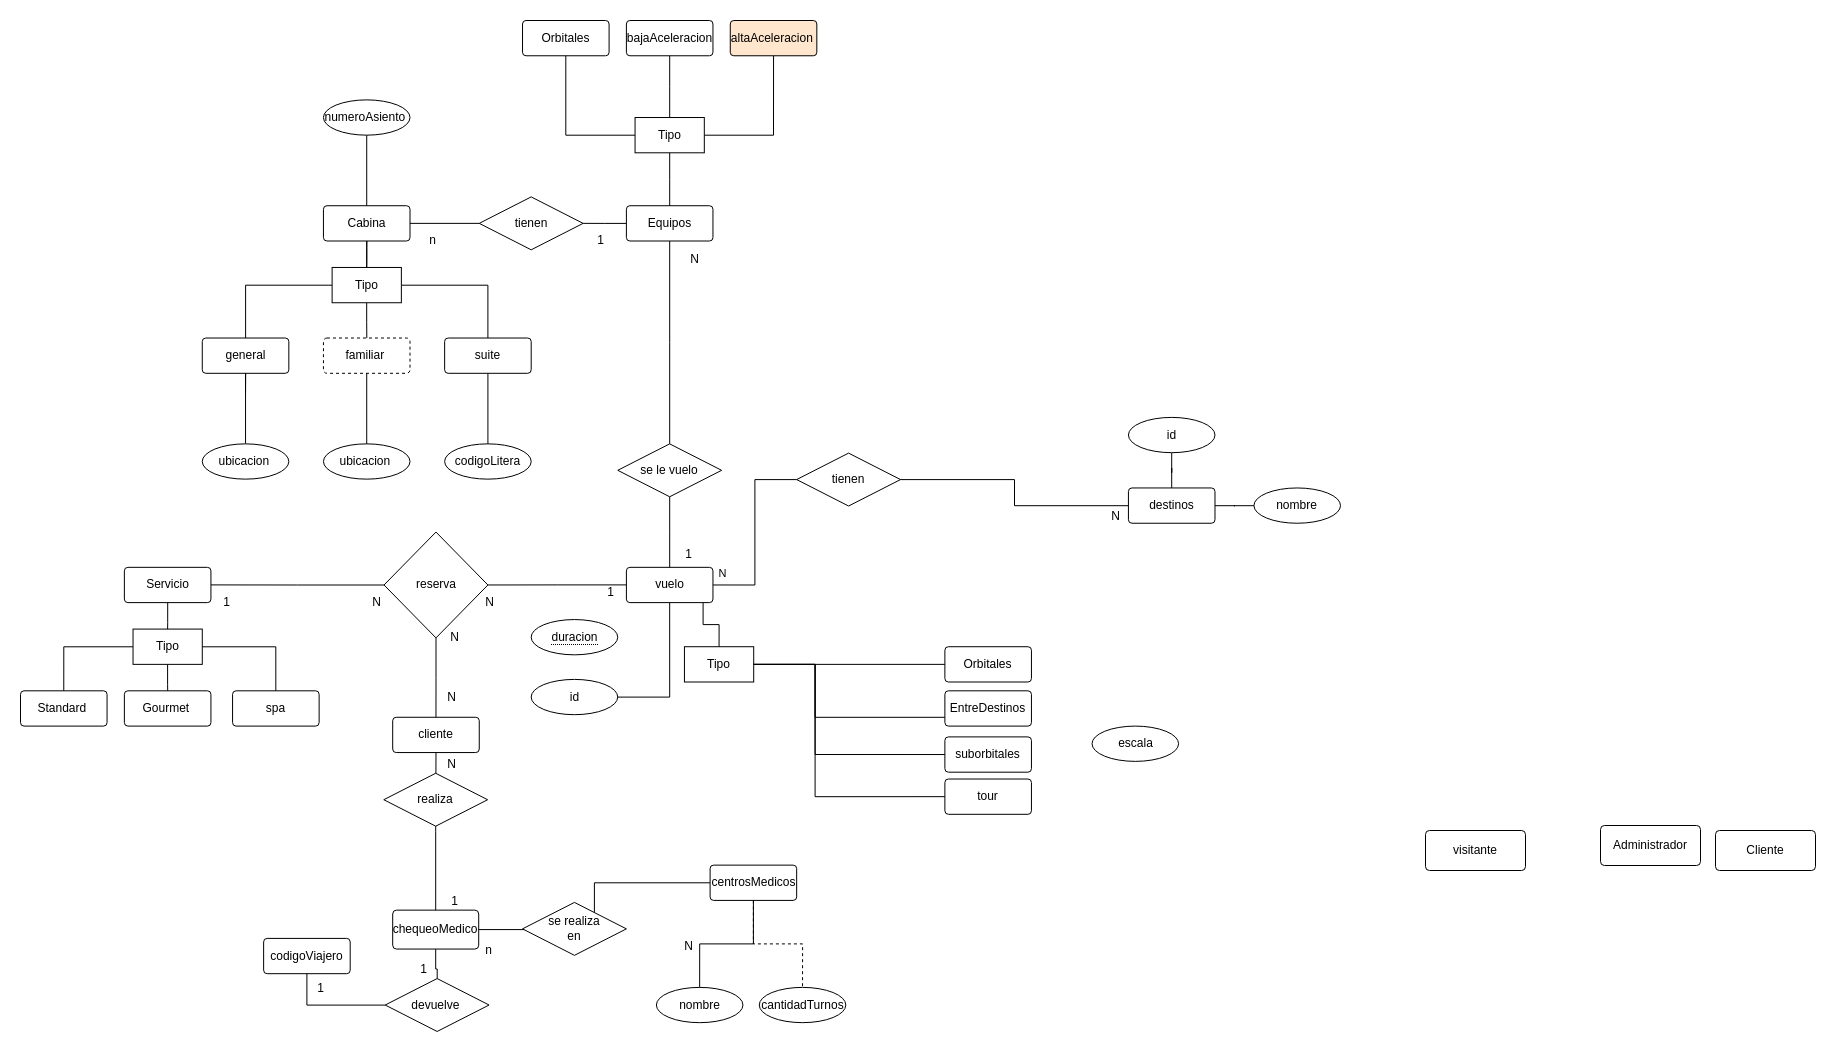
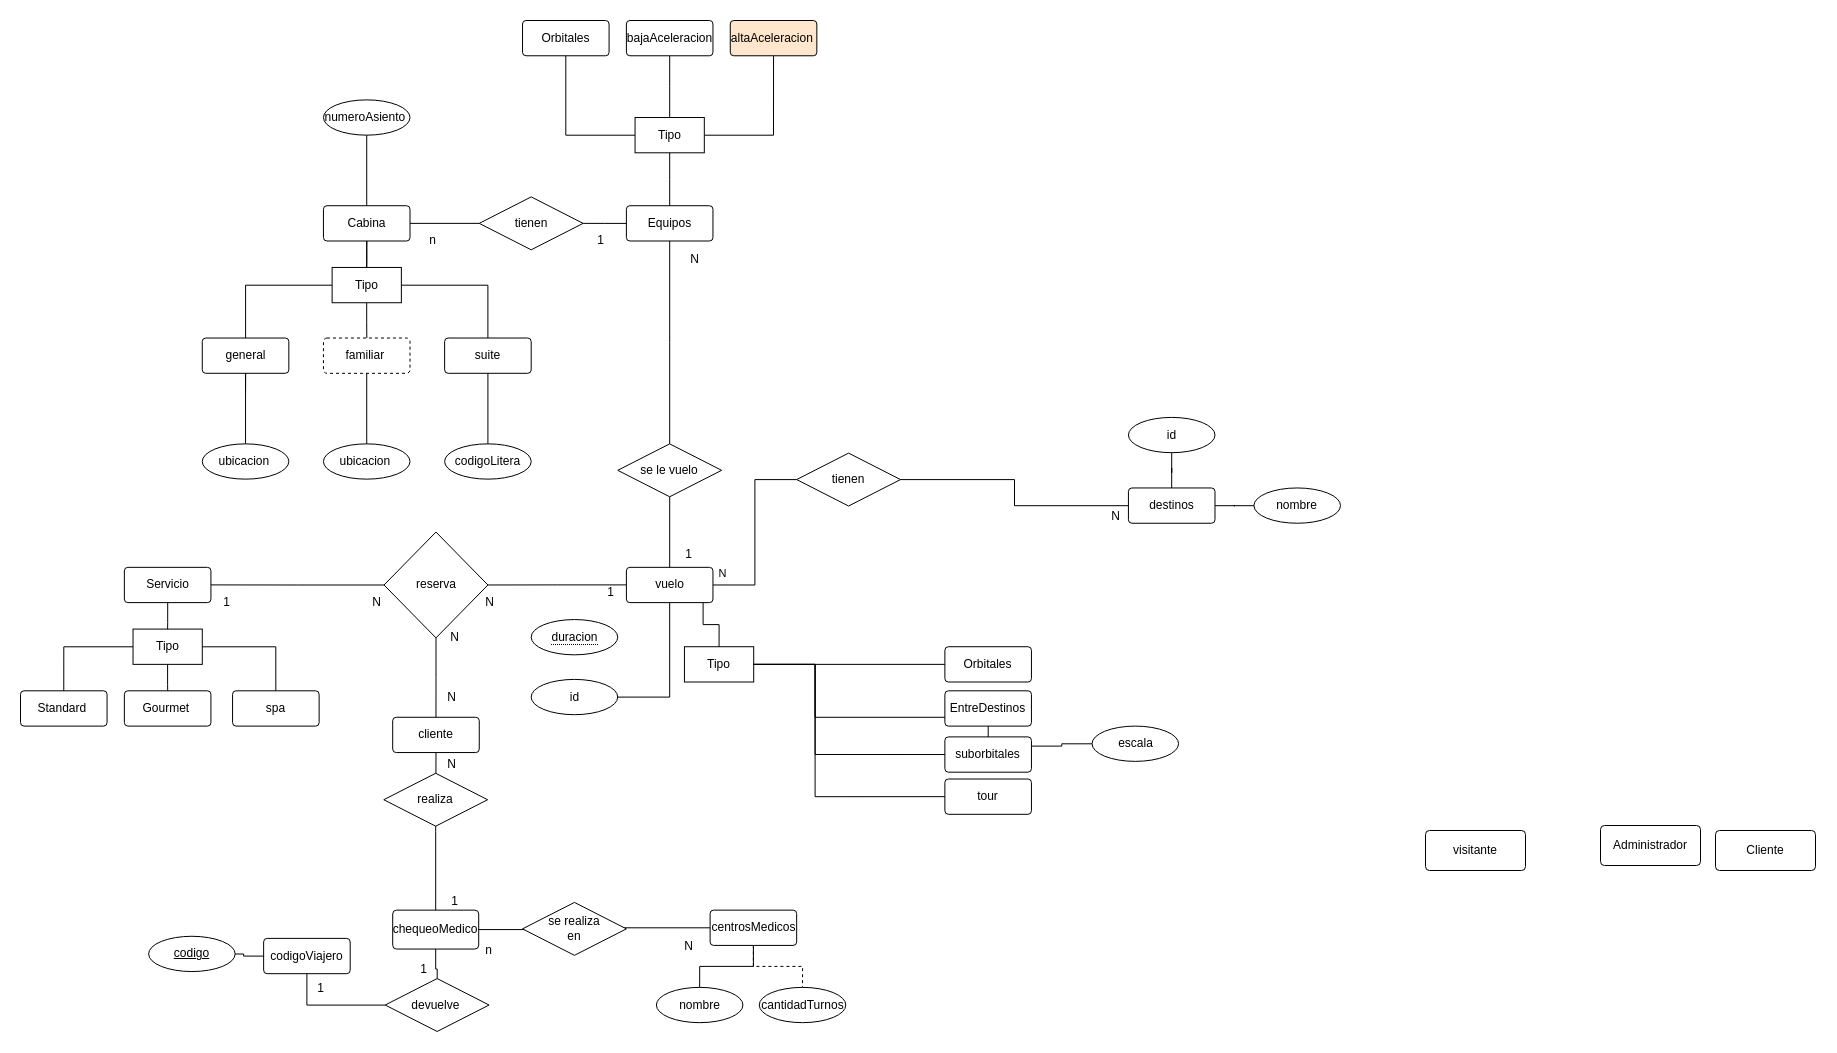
+ <mxCell id="68" value="" style="edgeStyle=orthogonalEdgeStyle;rounded=0;orthogonalLoop=1;jettySize=auto;html=1;endArrow=none;endFill=0;" parent="2" source="46" target="67" edge="1"><mxGeometry x="-140.269" y="79.384" as="geometry" /></mxCell>
- <mxCell id="5" value="centrosMedicos" style="rounded=1;arcSize=10;whiteSpace=wrap;html=1;align=center;" parent="2" vertex="1"><mxGeometry x="689.604" y="844.635" width="86.557" height="35.28" as="geometry" /></mxCell>
+ <mxCell id="5" value="centrosMedicos" style="rounded=1;arcSize=10;whiteSpace=wrap;html=1;align=center;" parent="2" vertex="1"><mxGeometry x="689.604" y="889.635" width="86.557" height="35.28" as="geometry" /></mxCell>
+ <mxCell id="41" value="codigo" style="ellipse;whiteSpace=wrap;html=1;align=center;fontStyle=4;" parent="2" vertex="1"><mxGeometry x="128.112" y="915.776" width="86.557" height="35.28" as="geometry" /></mxCell>
+ <mxCell id="42" value="" style="edgeStyle=orthogonalEdgeStyle;rounded=0;orthogonalLoop=1;jettySize=auto;html=1;endArrow=none;endFill=0;" parent="2" source="37" target="41" edge="1"><mxGeometry y="62.365" as="geometry" /></mxCell>
